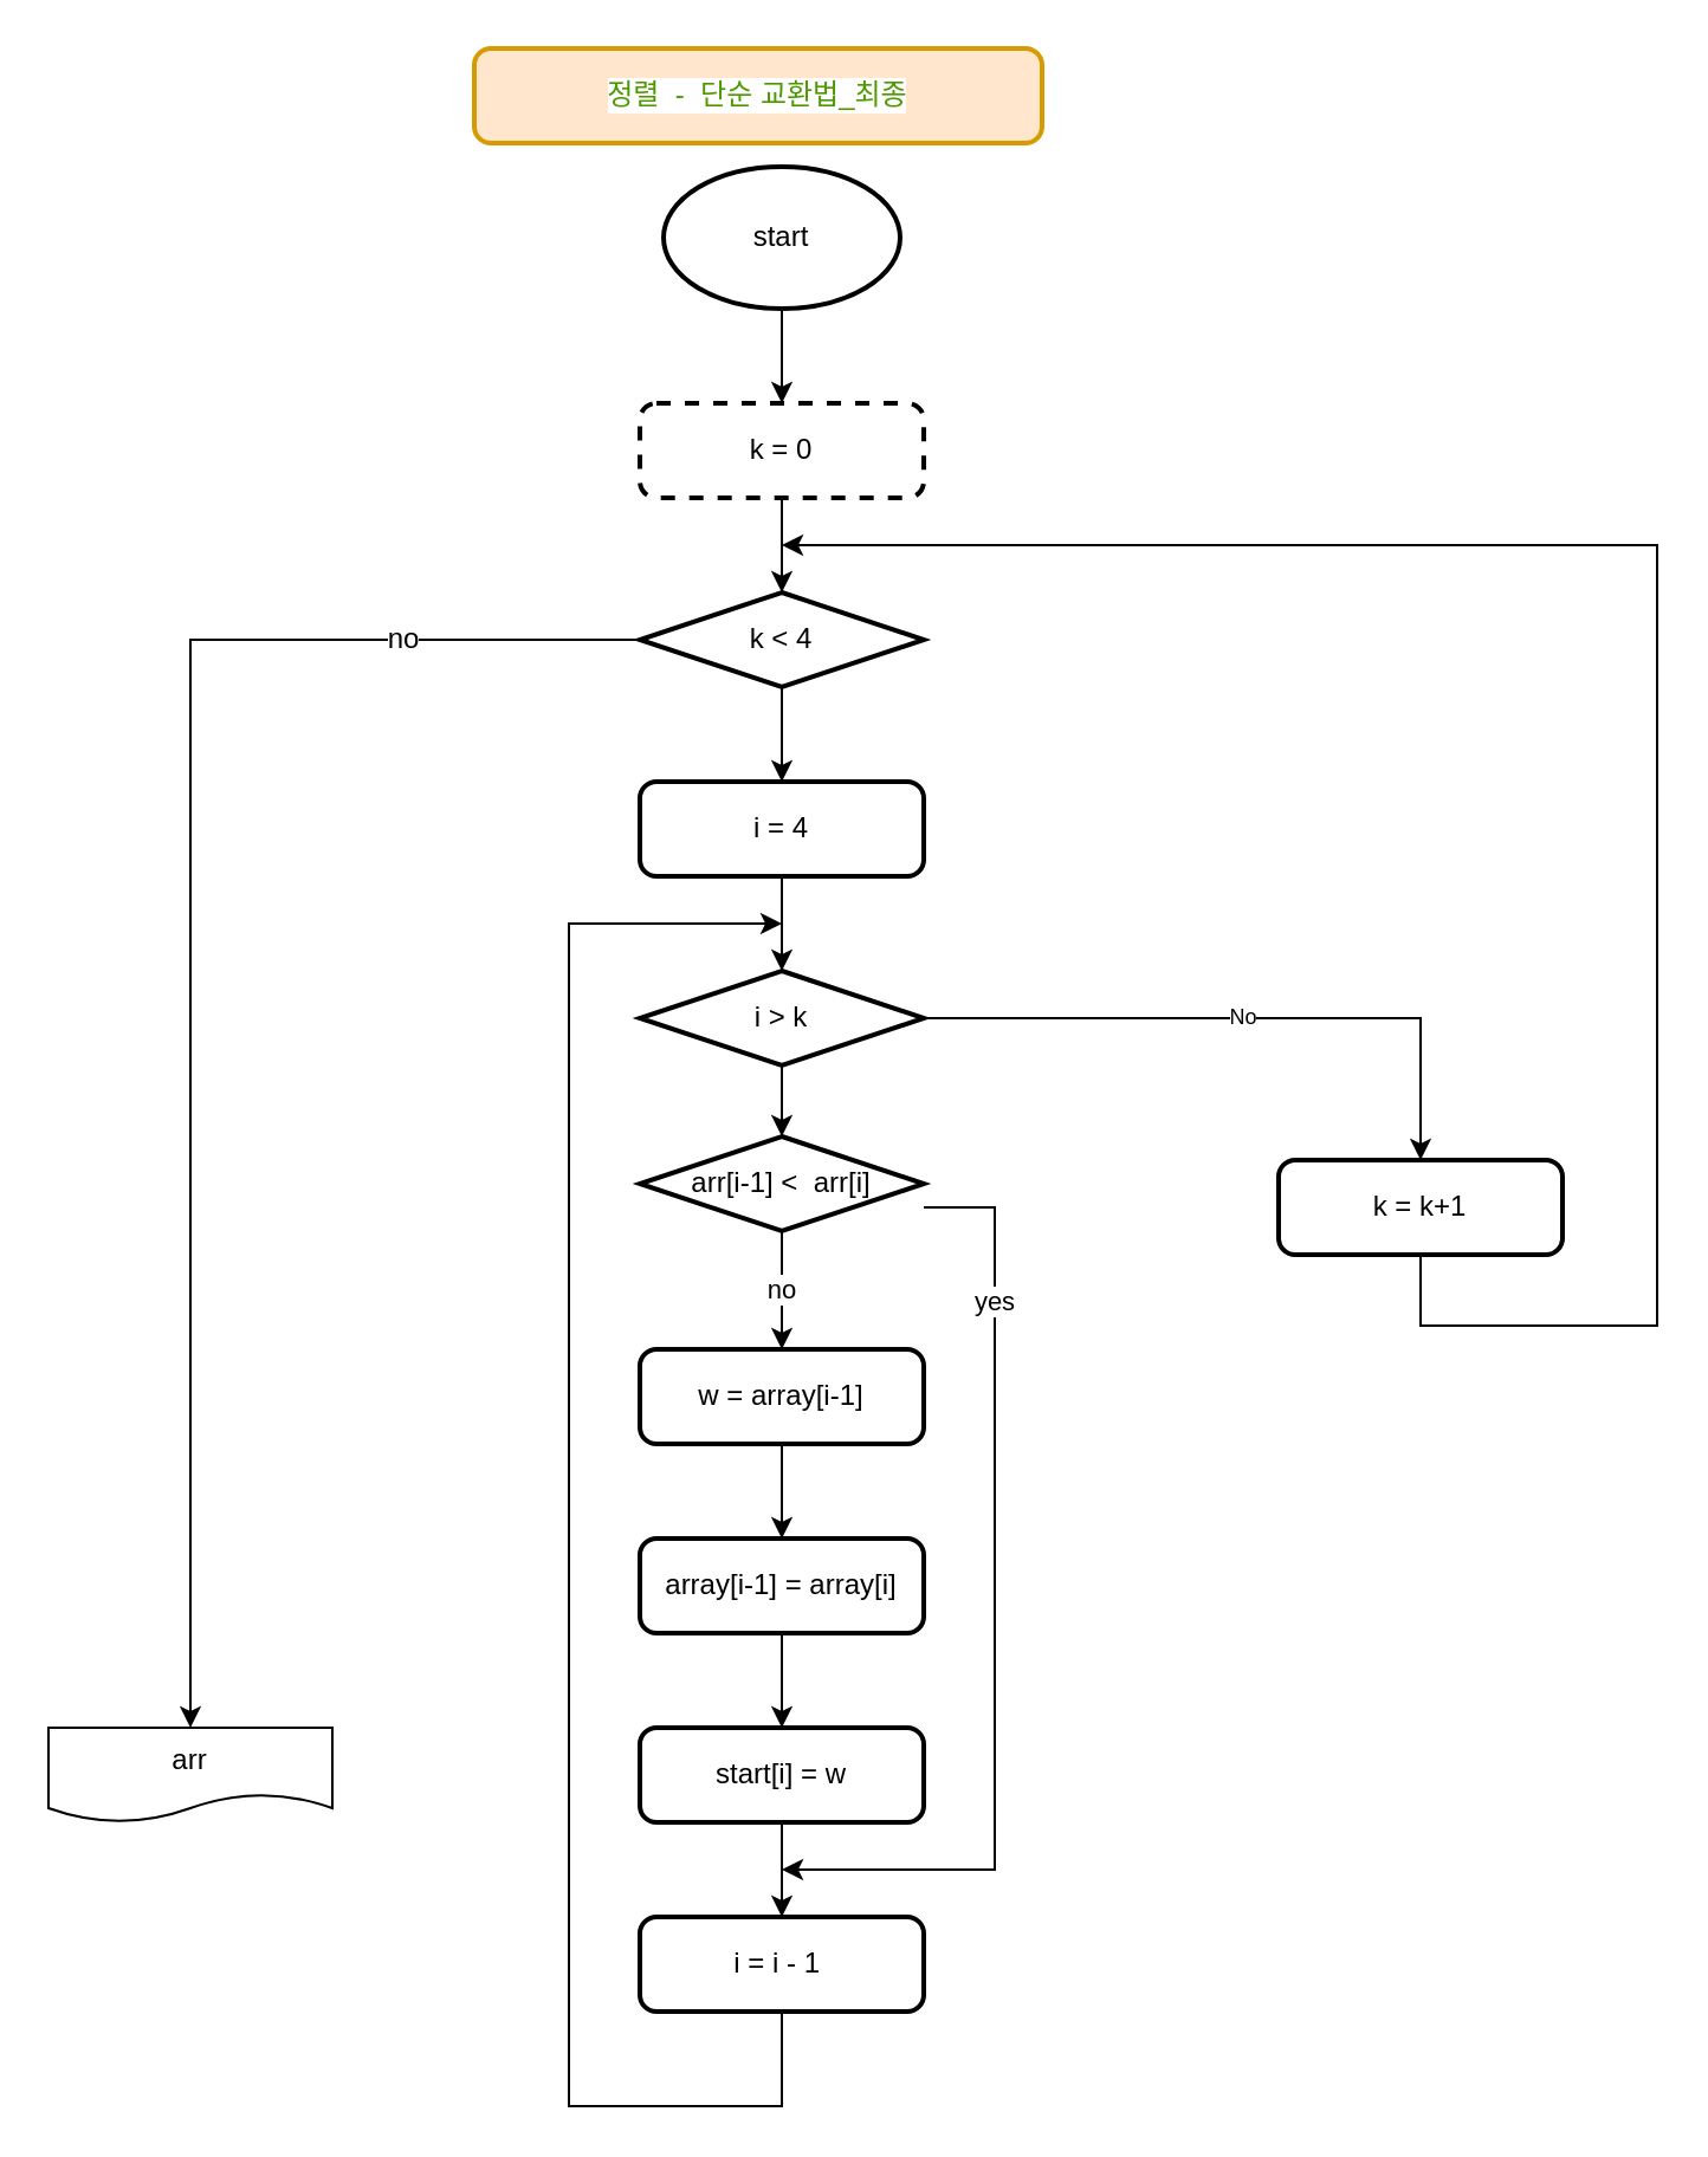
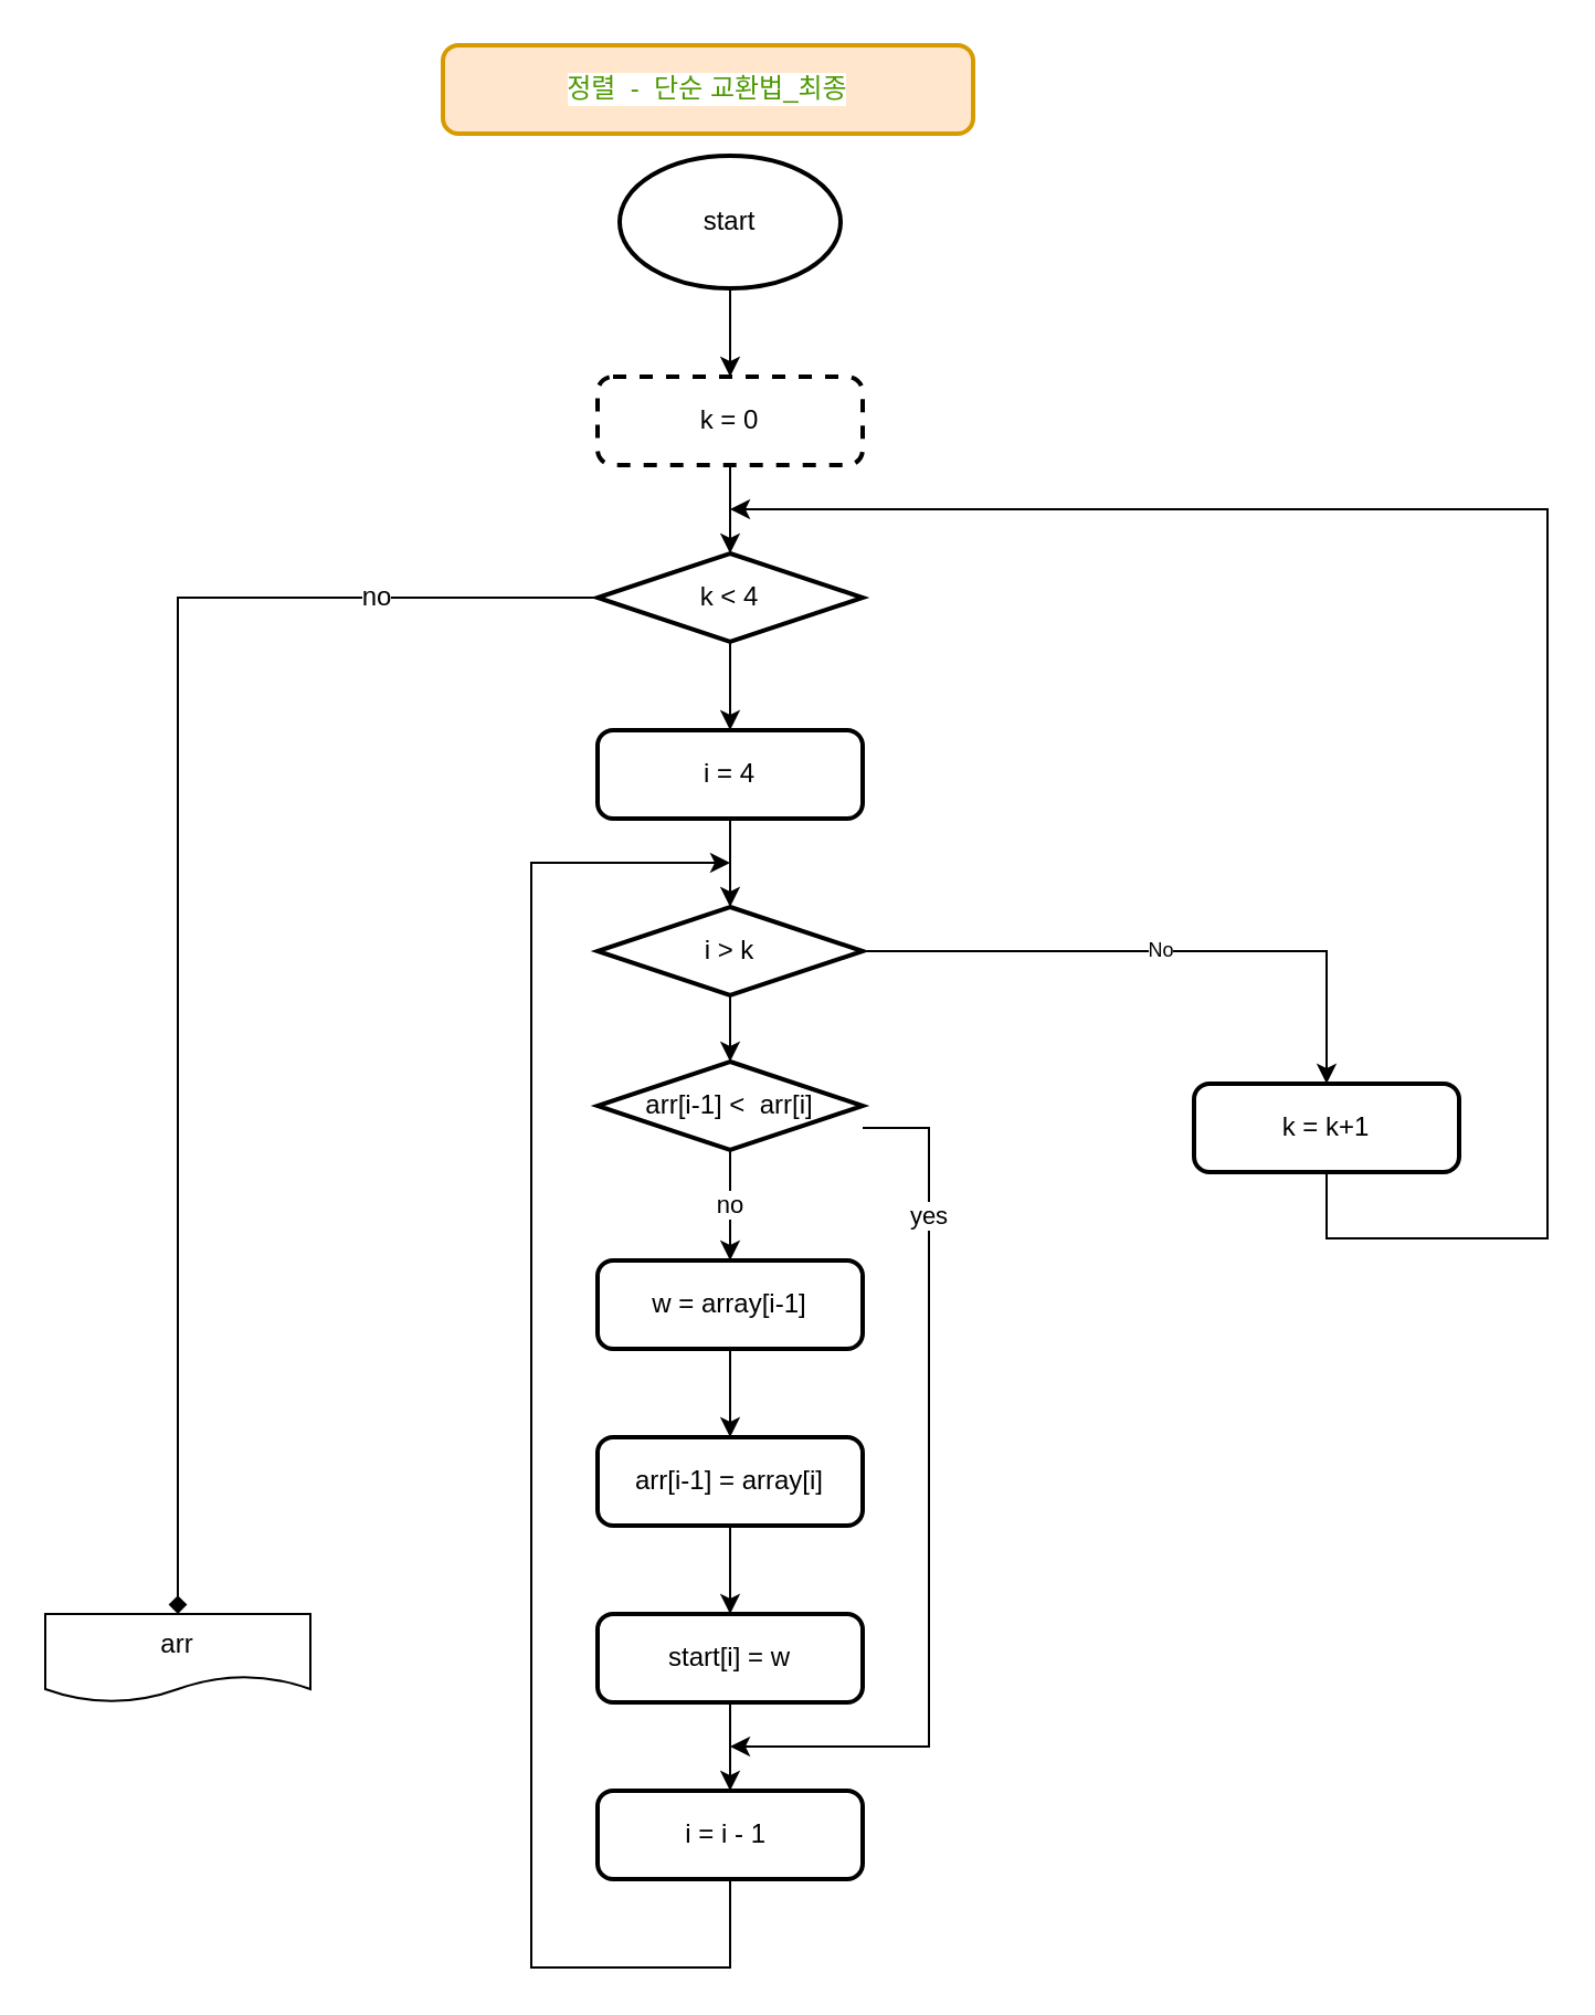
- <mxCell id="6" value="array[i-1] = array[i]" style="rounded=1;whiteSpace=wrap;html=1;absoluteArcSize=1;arcSize=14;strokeWidth=2;" vertex="1" parent="1"><mxGeometry x="270" y="650" width="120" height="40" as="geometry" /></mxCell>
+ <mxCell id="6" value="arr[i-1] = array[i]" style="rounded=1;whiteSpace=wrap;html=1;absoluteArcSize=1;arcSize=14;strokeWidth=2;" vertex="1" parent="1"><mxGeometry x="270" y="650" width="120" height="40" as="geometry" /></mxCell>
- <mxCell id="22" value="no" style="edgeStyle=orthogonalEdgeStyle;rounded=0;orthogonalLoop=1;jettySize=auto;html=1;entryX=0.5;entryY=0;entryDx=0;entryDy=0;labelBackgroundColor=#FFFFFF;fontSize=12;strokeColor=#000000;" edge="1" parent="1" source="23" target="26"><mxGeometry x="-0.692" relative="1" as="geometry"><mxPoint as="offset" /></mxGeometry></mxCell>
+ <mxCell id="22" value="no" style="edgeStyle=orthogonalEdgeStyle;rounded=0;orthogonalLoop=1;jettySize=auto;html=1;entryX=0.5;entryY=0;entryDx=0;entryDy=0;labelBackgroundColor=#FFFFFF;fontSize=12;strokeColor=#000000;endArrow=diamond;" edge="1" parent="1" source="23" target="26"><mxGeometry x="-0.692" relative="1" as="geometry"><mxPoint as="offset" /></mxGeometry></mxCell>
